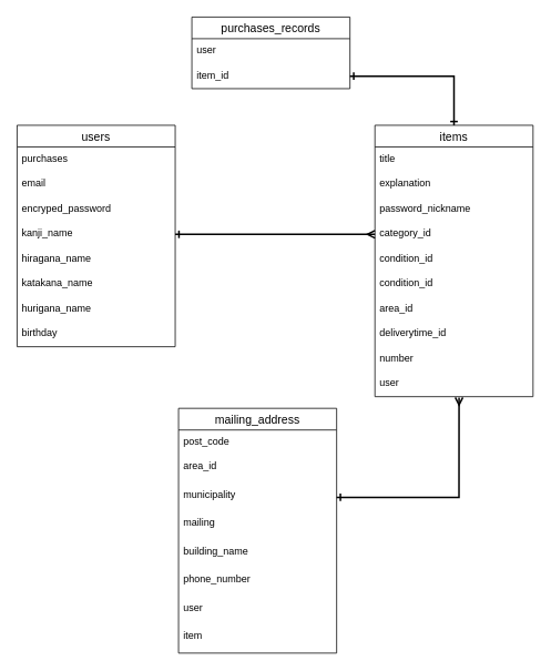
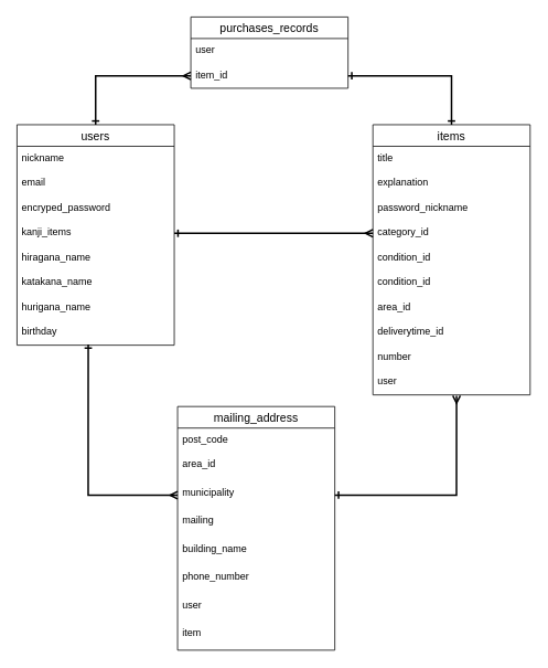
+ <mxCell id="37" style="edgeStyle=none;rounded=0;html=1;exitX=0;exitY=0.5;exitDx=0;exitDy=0;entryX=0.5;entryY=0;entryDx=0;entryDy=0;startArrow=ERmany;startFill=0;endArrow=ERone;endFill=0;strokeColor=default;strokeWidth=2;" edge="1" parent="1" source="36" target="23"><mxGeometry relative="1" as="geometry"><Array as="points"><mxPoint x="115" y="91" /></Array></mxGeometry></mxCell>
- <mxCell id="24" value="purchases" style="text;strokeColor=none;fillColor=none;spacingLeft=4;spacingRight=4;overflow=hidden;rotatable=0;points=[[0,0.5],[1,0.5]];portConstraint=eastwest;fontSize=12;" vertex="1" parent="23"><mxGeometry y="26" width="190" height="30" as="geometry" /></mxCell>
+ <mxCell id="24" value="nickname" style="text;strokeColor=none;fillColor=none;spacingLeft=4;spacingRight=4;overflow=hidden;rotatable=0;points=[[0,0.5],[1,0.5]];portConstraint=eastwest;fontSize=12;" vertex="1" parent="23"><mxGeometry y="26" width="190" height="30" as="geometry" /></mxCell>
- <mxCell id="27" value="kanji_name" style="text;strokeColor=none;fillColor=none;spacingLeft=4;spacingRight=4;overflow=hidden;rotatable=0;points=[[0,0.5],[1,0.5]];portConstraint=eastwest;fontSize=12;" vertex="1" parent="23"><mxGeometry y="116" width="190" height="30" as="geometry" /></mxCell>
+ <mxCell id="27" value="kanji_items" style="text;strokeColor=none;fillColor=none;spacingLeft=4;spacingRight=4;overflow=hidden;rotatable=0;points=[[0,0.5],[1,0.5]];portConstraint=eastwest;fontSize=12;" vertex="1" parent="23"><mxGeometry y="116" width="190" height="30" as="geometry" /></mxCell>
+ <mxCell id="32" style="edgeStyle=none;html=1;exitX=0;exitY=0.5;exitDx=0;exitDy=0;entryX=0.453;entryY=0.967;entryDx=0;entryDy=0;entryPerimeter=0;startArrow=ERmany;startFill=0;endArrow=ERone;endFill=0;strokeColor=default;rounded=0;strokeWidth=2;" edge="1" parent="1" source="16" target="31"><mxGeometry relative="1" as="geometry"><Array as="points"><mxPoint x="106" y="597" /><mxPoint x="106" y="520" /></Array></mxGeometry></mxCell>
